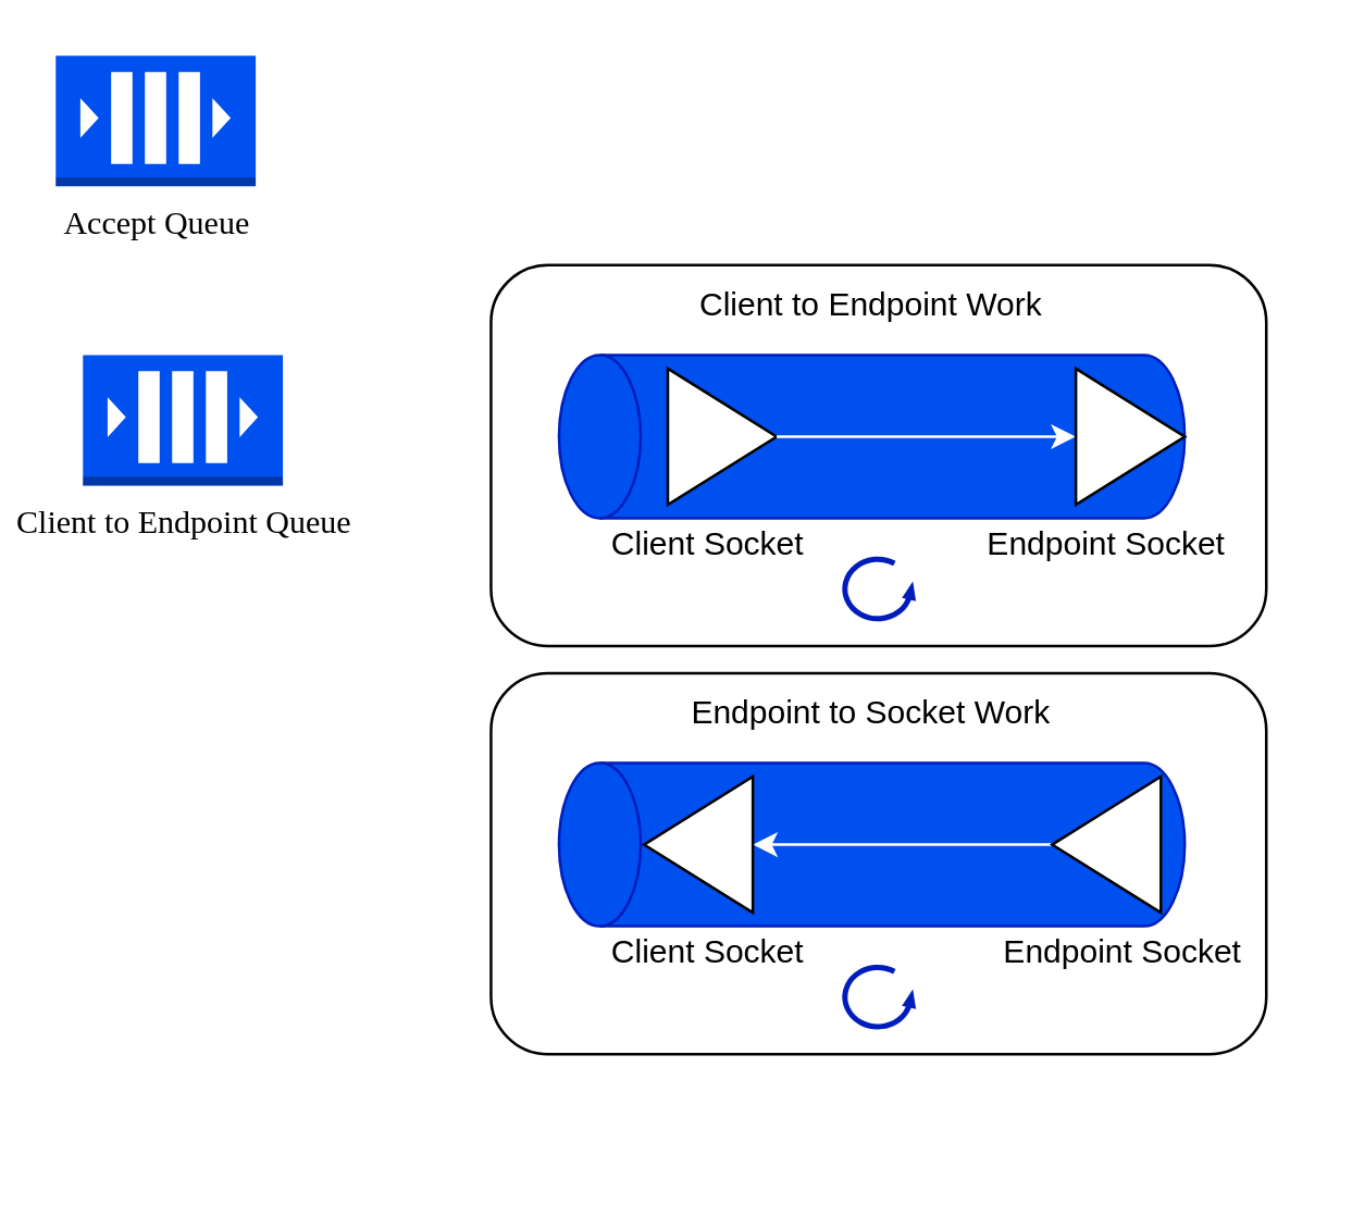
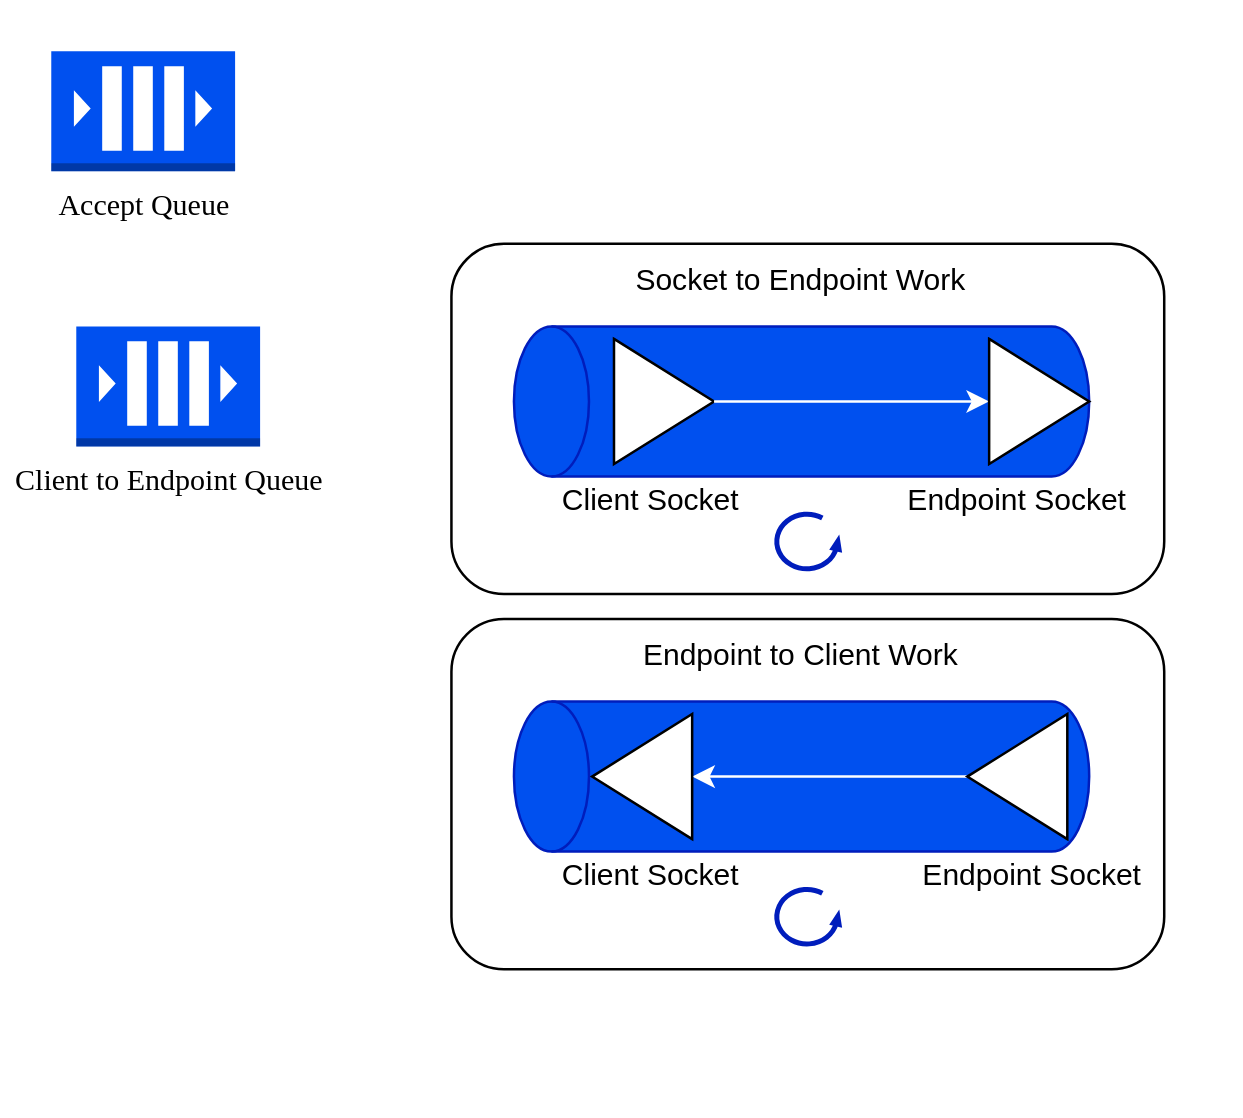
- <mxCell id="11" value="Client to Endpoint Work" style="text;html=1;strokeColor=none;fillColor=none;align=center;verticalAlign=middle;whiteSpace=wrap;rounded=0;" parent="1" vertex="1"><mxGeometry x="236.25" y="97" width="167.5" height="30" as="geometry" /></mxCell>
+ <mxCell id="11" value="Socket to Endpoint Work" style="text;html=1;strokeColor=none;fillColor=none;align=center;verticalAlign=middle;whiteSpace=wrap;rounded=0;" parent="1" vertex="1"><mxGeometry x="236.25" y="97" width="167.5" height="30" as="geometry" /></mxCell>
- <mxCell id="17" value="Endpoint to Socket Work" style="text;html=1;strokeColor=none;fillColor=none;align=center;verticalAlign=middle;whiteSpace=wrap;rounded=0;" parent="1" vertex="1"><mxGeometry x="236.25" y="247" width="167.5" height="30" as="geometry" /></mxCell>
+ <mxCell id="17" value="Endpoint to Client Work" style="text;html=1;strokeColor=none;fillColor=none;align=center;verticalAlign=middle;whiteSpace=wrap;rounded=0;" parent="1" vertex="1"><mxGeometry x="236.25" y="247" width="167.5" height="30" as="geometry" /></mxCell>
